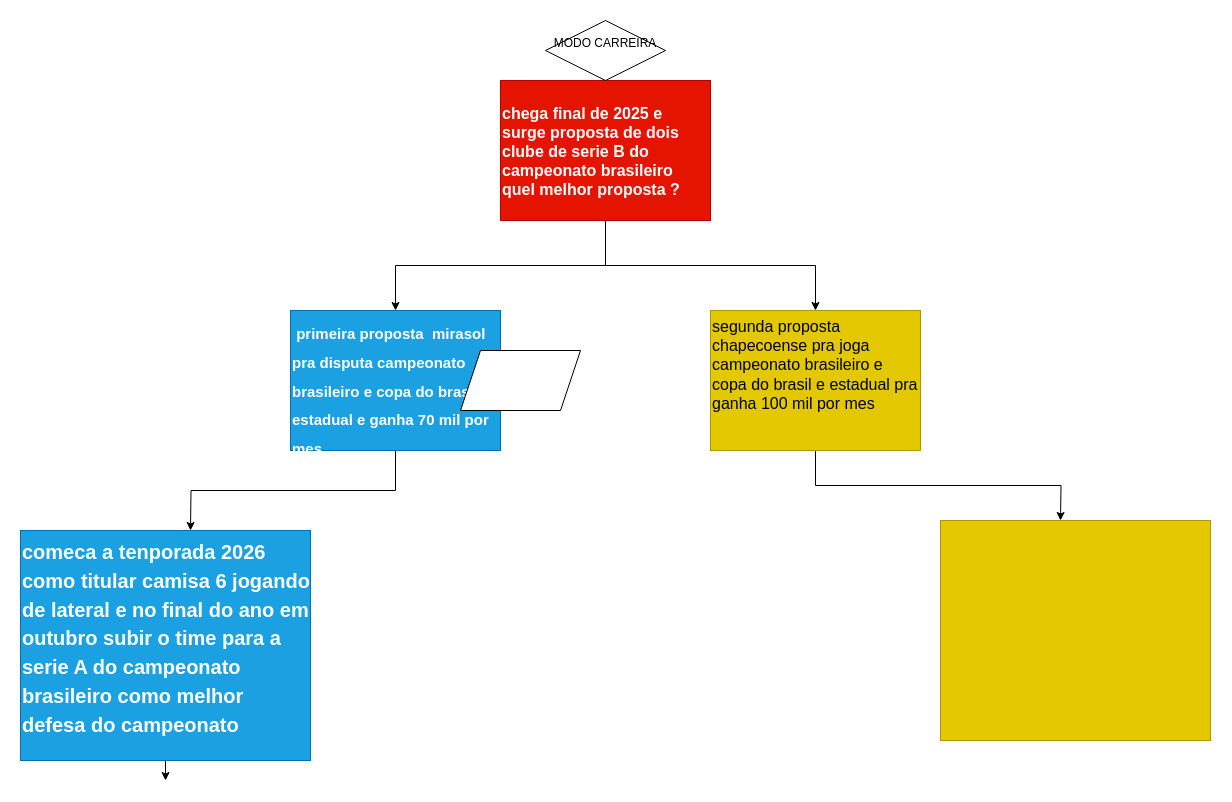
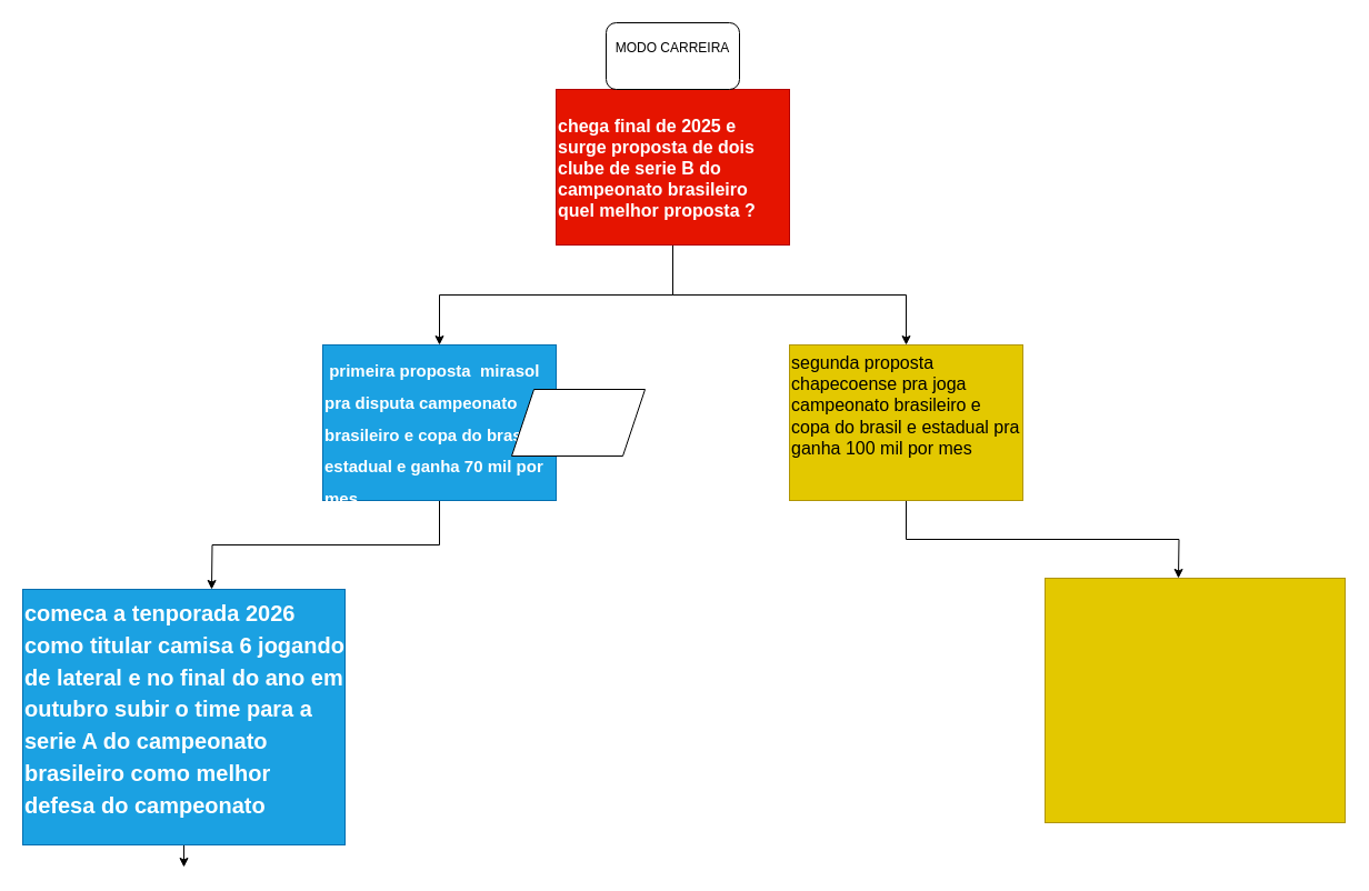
- <mxCell id="12" value="MODO CARREIRA&lt;div&gt;&lt;br&gt;&lt;/div&gt;" style="rhombus;whiteSpace=wrap;html=1;" vertex="1" parent="1"><mxGeometry x="545" y="20" width="120" height="60" as="geometry" /></mxCell>
+ <mxCell id="12" value="MODO CARREIRA&lt;div&gt;&lt;br&gt;&lt;/div&gt;" style="rounded=1;whiteSpace=wrap;html=1;" vertex="1" parent="1"><mxGeometry x="545" y="20" width="120" height="60" as="geometry" /></mxCell>
